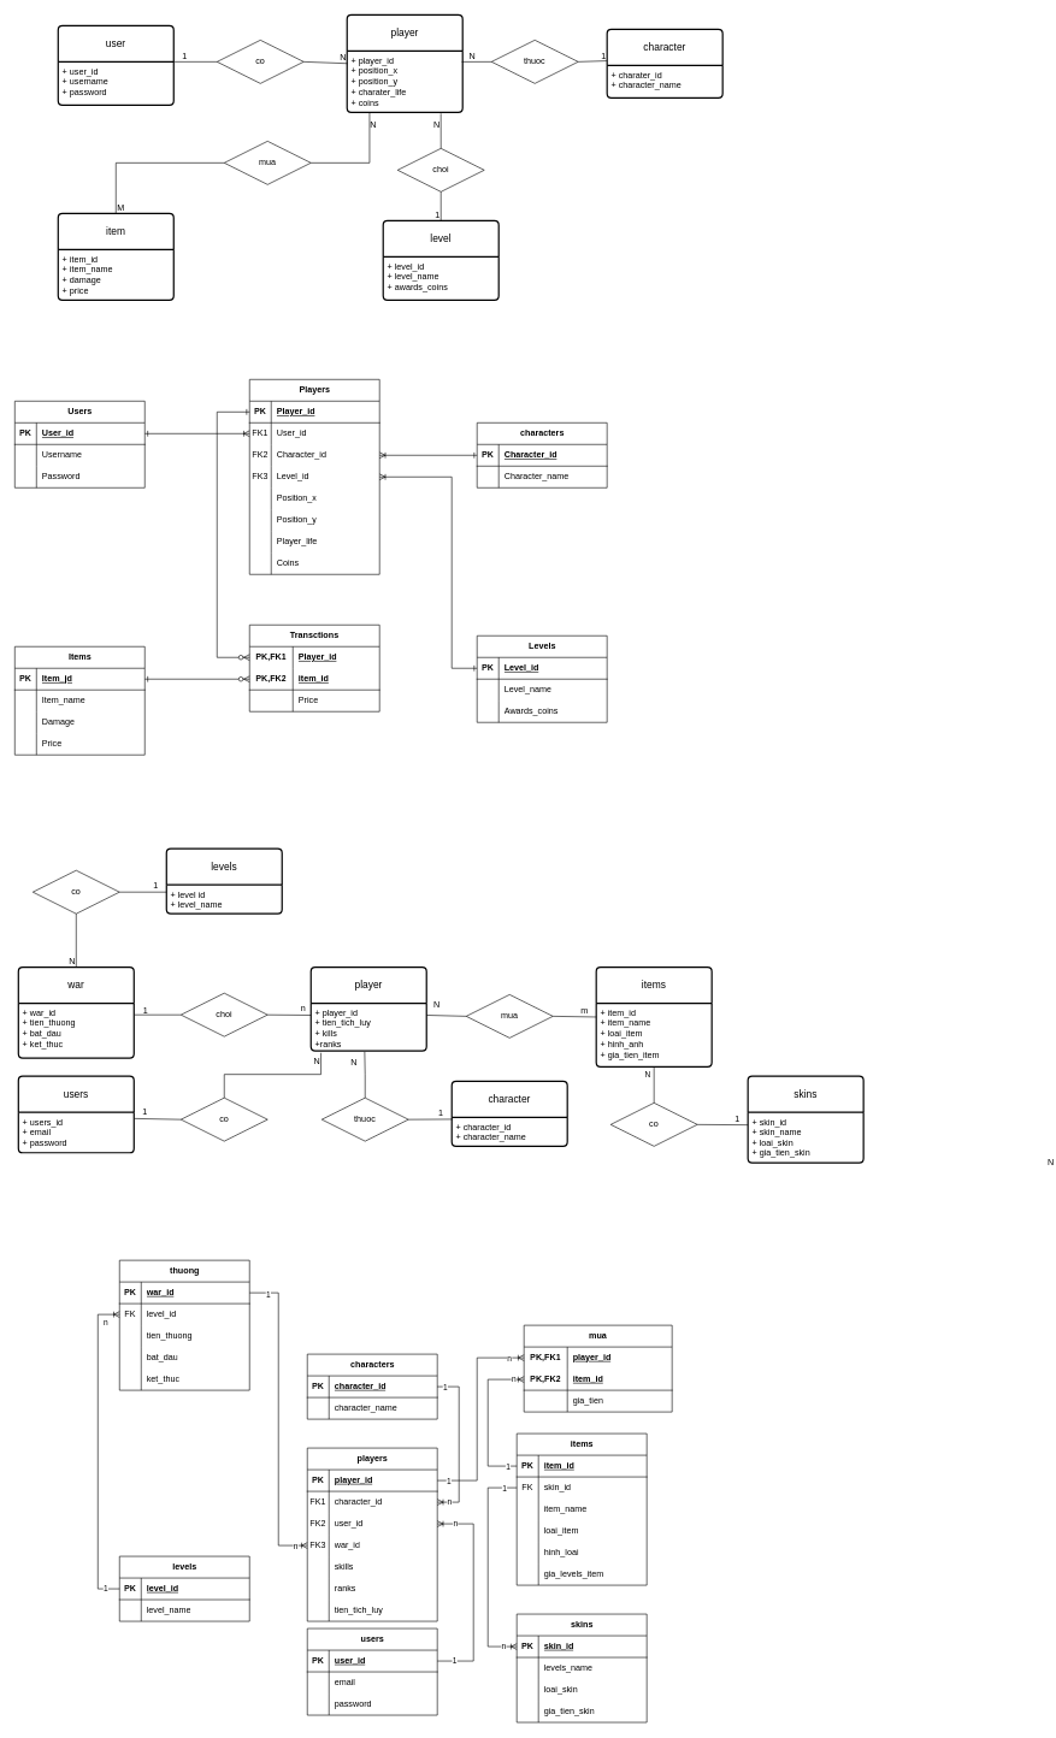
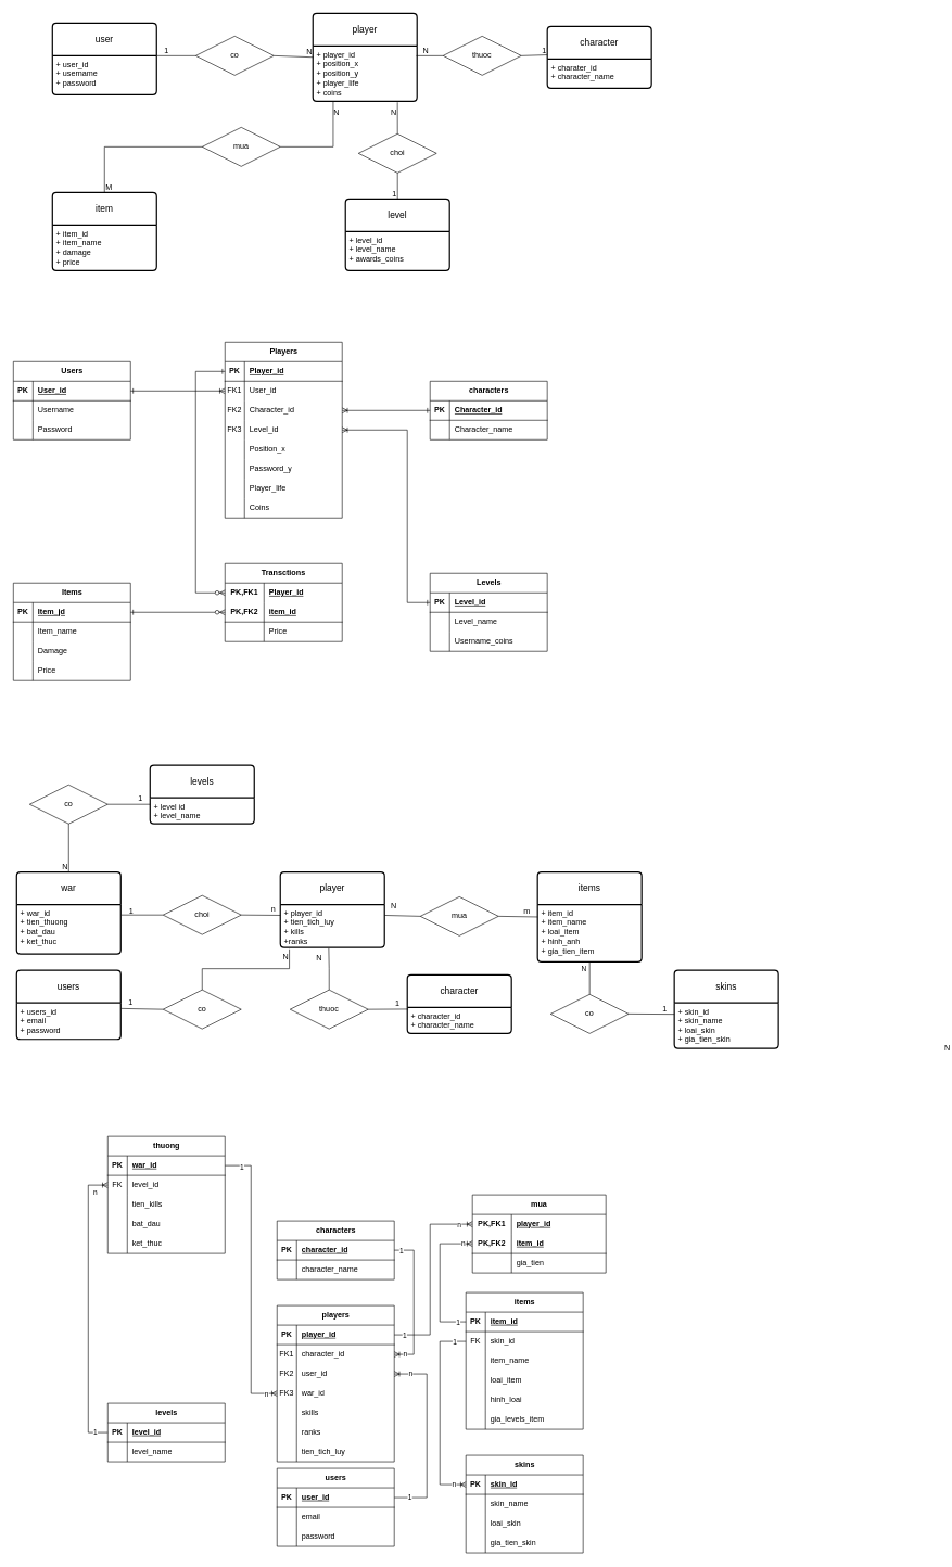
- <mxCell id="3" value="+ player_id&lt;div&gt;+ position_x&lt;div&gt;+ position_y&lt;/div&gt;&lt;div&gt;+ charater_life&lt;/div&gt;&lt;div&gt;+ coins&lt;/div&gt;&lt;/div&gt;" style="align=left;strokeColor=none;fillColor=none;spacingLeft=4;fontSize=12;verticalAlign=top;resizable=0;rotatable=0;part=1;html=1;" vertex="1" parent="2"><mxGeometry y="50" width="160" height="85" as="geometry" /></mxCell>
+ <mxCell id="3" value="+ player_id&lt;div&gt;+ position_x&lt;div&gt;+ position_y&lt;/div&gt;&lt;div&gt;+ player_life&lt;/div&gt;&lt;div&gt;+ coins&lt;/div&gt;&lt;/div&gt;" style="align=left;strokeColor=none;fillColor=none;spacingLeft=4;fontSize=12;verticalAlign=top;resizable=0;rotatable=0;part=1;html=1;" vertex="1" parent="2"><mxGeometry y="50" width="160" height="85" as="geometry" /></mxCell>
- <mxCell id="100" value="Position_y" style="shape=partialRectangle;connectable=0;fillColor=none;top=0;left=0;bottom=0;right=0;align=left;spacingLeft=6;overflow=hidden;whiteSpace=wrap;html=1;" vertex="1" parent="98"><mxGeometry x="30" width="150" height="30" as="geometry"><mxRectangle width="150" height="30" as="alternateBounds" /></mxGeometry></mxCell>
+ <mxCell id="100" value="Password_y" style="shape=partialRectangle;connectable=0;fillColor=none;top=0;left=0;bottom=0;right=0;align=left;spacingLeft=6;overflow=hidden;whiteSpace=wrap;html=1;" vertex="1" parent="98"><mxGeometry x="30" width="150" height="30" as="geometry"><mxRectangle width="150" height="30" as="alternateBounds" /></mxGeometry></mxCell>
- <mxCell id="81" value="Awards_coins" style="shape=partialRectangle;connectable=0;fillColor=none;top=0;left=0;bottom=0;right=0;align=left;spacingLeft=6;overflow=hidden;whiteSpace=wrap;html=1;" vertex="1" parent="79"><mxGeometry x="30" width="150" height="30" as="geometry"><mxRectangle width="150" height="30" as="alternateBounds" /></mxGeometry></mxCell>
+ <mxCell id="81" value="Username_coins" style="shape=partialRectangle;connectable=0;fillColor=none;top=0;left=0;bottom=0;right=0;align=left;spacingLeft=6;overflow=hidden;whiteSpace=wrap;html=1;" vertex="1" parent="79"><mxGeometry x="30" width="150" height="30" as="geometry"><mxRectangle width="150" height="30" as="alternateBounds" /></mxGeometry></mxCell>
- <mxCell id="213" value="tien_thuong" style="shape=partialRectangle;connectable=0;fillColor=none;top=0;left=0;bottom=0;right=0;align=left;spacingLeft=6;overflow=hidden;whiteSpace=wrap;html=1;" vertex="1" parent="211"><mxGeometry x="30" width="150" height="30" as="geometry"><mxRectangle width="150" height="30" as="alternateBounds" /></mxGeometry></mxCell>
+ <mxCell id="213" value="tien_kills" style="shape=partialRectangle;connectable=0;fillColor=none;top=0;left=0;bottom=0;right=0;align=left;spacingLeft=6;overflow=hidden;whiteSpace=wrap;html=1;" vertex="1" parent="211"><mxGeometry x="30" width="150" height="30" as="geometry"><mxRectangle width="150" height="30" as="alternateBounds" /></mxGeometry></mxCell>
- <mxCell id="165" value="levels_name" style="shape=partialRectangle;connectable=0;fillColor=none;top=0;left=0;bottom=0;right=0;align=left;spacingLeft=6;overflow=hidden;whiteSpace=wrap;html=1;" vertex="1" parent="163"><mxGeometry x="30" width="150" height="30" as="geometry"><mxRectangle width="150" height="30" as="alternateBounds" /></mxGeometry></mxCell>
+ <mxCell id="165" value="skin_name" style="shape=partialRectangle;connectable=0;fillColor=none;top=0;left=0;bottom=0;right=0;align=left;spacingLeft=6;overflow=hidden;whiteSpace=wrap;html=1;" vertex="1" parent="163"><mxGeometry x="30" width="150" height="30" as="geometry"><mxRectangle width="150" height="30" as="alternateBounds" /></mxGeometry></mxCell>
